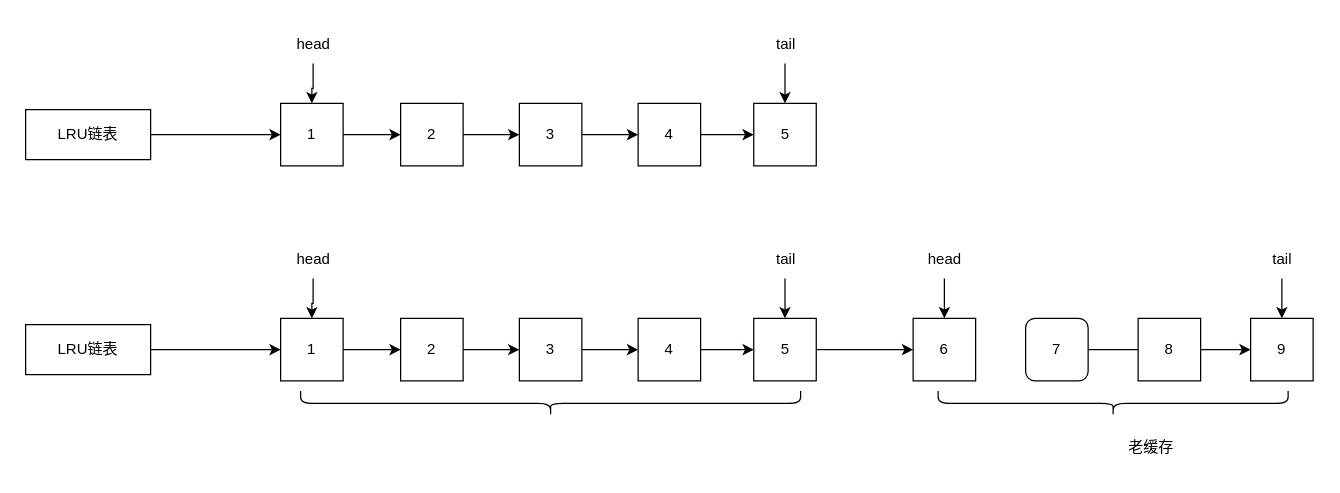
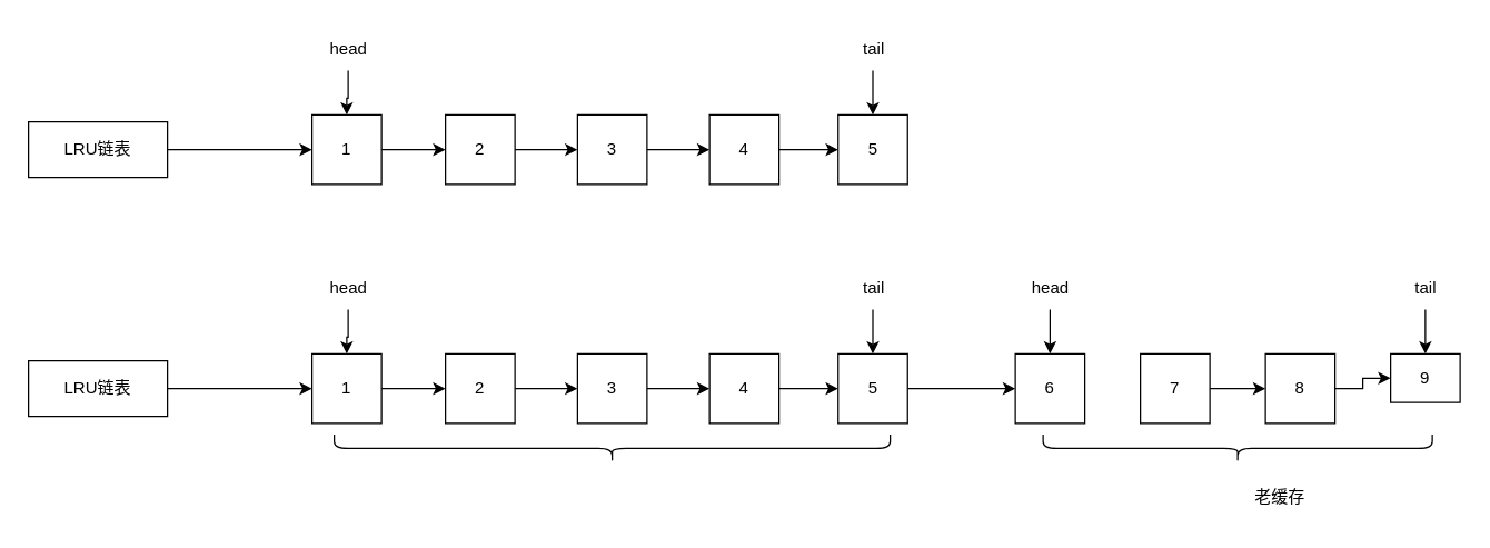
- <mxCell id="35" value="7" style="whiteSpace=wrap;html=1;aspect=fixed;rounded=1;" vertex="1" parent="1"><mxGeometry x="820" y="254" width="50" height="50" as="geometry" /></mxCell>
+ <mxCell id="35" value="7" style="whiteSpace=wrap;html=1;aspect=fixed;" vertex="1" parent="1"><mxGeometry x="820" y="254" width="50" height="50" as="geometry" /></mxCell>
- <mxCell id="34" value="" style="edgeStyle=orthogonalEdgeStyle;rounded=0;orthogonalLoop=1;jettySize=auto;html=1;endArrow=none;" edge="1" parent="1" source="35" target="37"><mxGeometry relative="1" as="geometry" /></mxCell>
+ <mxCell id="34" value="" style="edgeStyle=orthogonalEdgeStyle;rounded=0;orthogonalLoop=1;jettySize=auto;html=1;" edge="1" parent="1" source="35" target="37"><mxGeometry relative="1" as="geometry" /></mxCell>
- <mxCell id="38" value="9" style="whiteSpace=wrap;html=1;aspect=fixed;" vertex="1" parent="1"><mxGeometry x="1000" y="254" width="50" height="50" as="geometry" /></mxCell>
+ <mxCell id="38" value="9" style="whiteSpace=wrap;html=1;aspect=fixed;" vertex="1" parent="1"><mxGeometry x="1000" y="254" width="50" height="35" as="geometry" /></mxCell>
